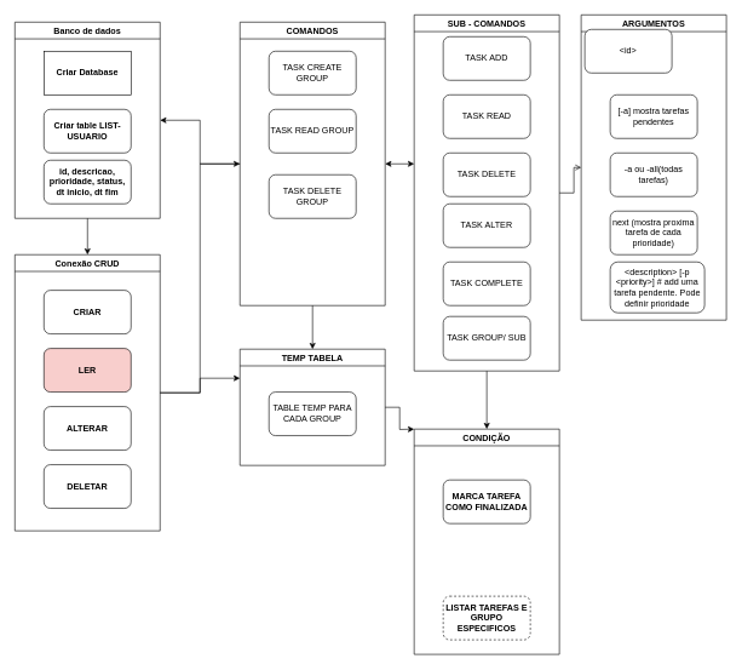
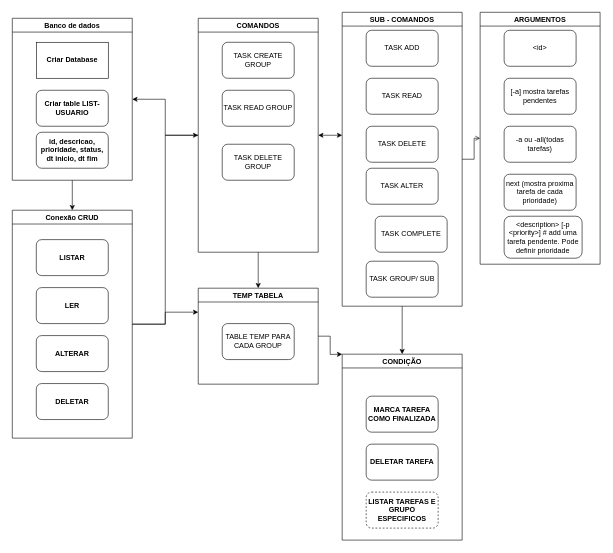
- <mxCell id="38" value="&amp;lt;id&amp;gt;" style="rounded=1;whiteSpace=wrap;html=1;" parent="37" vertex="1"><mxGeometry x="5" y="20" width="120" height="60" as="geometry" /></mxCell>
+ <mxCell id="38" value="&amp;lt;id&amp;gt;" style="rounded=1;whiteSpace=wrap;html=1;" parent="37" vertex="1"><mxGeometry x="40" y="30" width="120" height="60" as="geometry" /></mxCell>
- <mxCell id="24" value="TASK COMPLETE" style="rounded=1;whiteSpace=wrap;html=1;" parent="22" vertex="1"><mxGeometry x="40" y="340" width="120" height="60" as="geometry" /></mxCell>
+ <mxCell id="24" value="TASK COMPLETE" style="rounded=1;whiteSpace=wrap;html=1;" parent="22" vertex="1"><mxGeometry x="55" y="340" width="120" height="60" as="geometry" /></mxCell>
- <mxCell id="5" value="CRIAR" style="rounded=1;whiteSpace=wrap;html=1;fontStyle=1" parent="4" vertex="1"><mxGeometry x="40" y="49" width="120" height="60" as="geometry" /></mxCell>
+ <mxCell id="5" value="LISTAR" style="rounded=1;whiteSpace=wrap;html=1;fontStyle=1" parent="4" vertex="1"><mxGeometry x="40" y="49" width="120" height="60" as="geometry" /></mxCell>
- <mxCell id="6" value="LER" style="rounded=1;whiteSpace=wrap;html=1;fontStyle=1;fillColor=#f8cecc;" parent="4" vertex="1"><mxGeometry x="40" y="129" width="120" height="60" as="geometry" /></mxCell>
+ <mxCell id="6" value="LER" style="rounded=1;whiteSpace=wrap;html=1;fontStyle=1" parent="4" vertex="1"><mxGeometry x="40" y="129" width="120" height="60" as="geometry" /></mxCell>
+ <mxCell id="35" value="DELETAR TAREFA" style="rounded=1;whiteSpace=wrap;html=1;fontStyle=1" parent="33" vertex="1"><mxGeometry x="40" y="150" width="120" height="60" as="geometry" /></mxCell>
